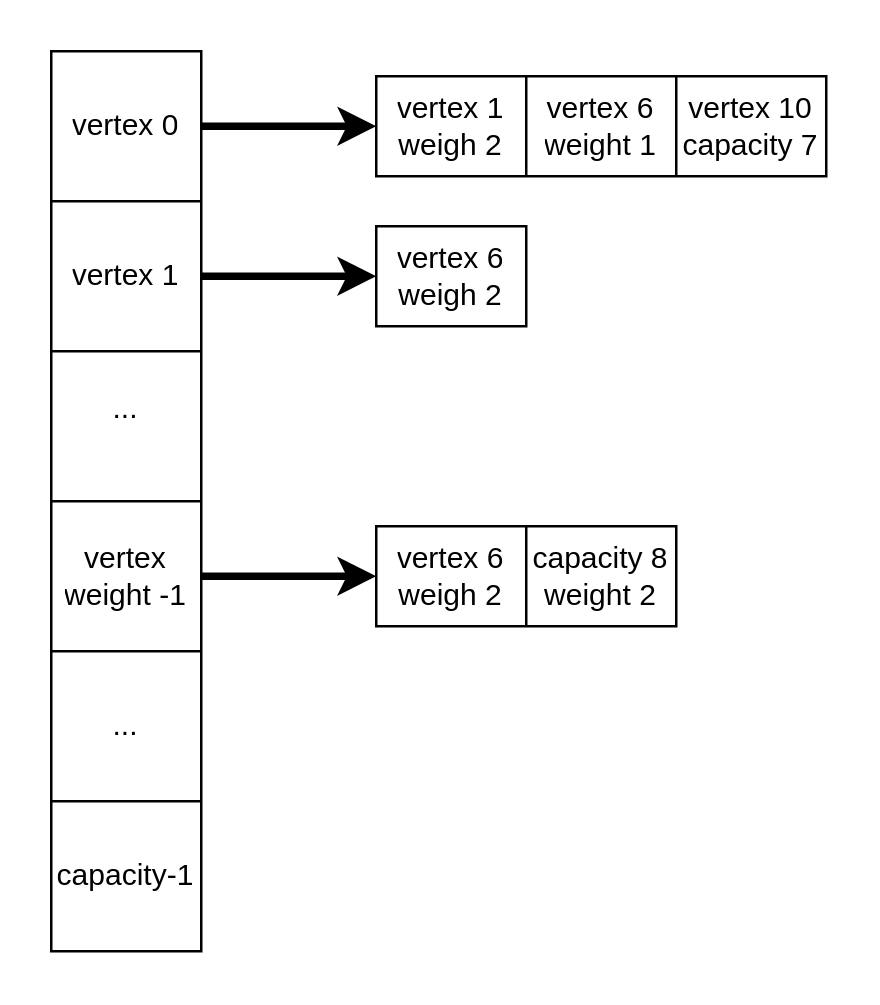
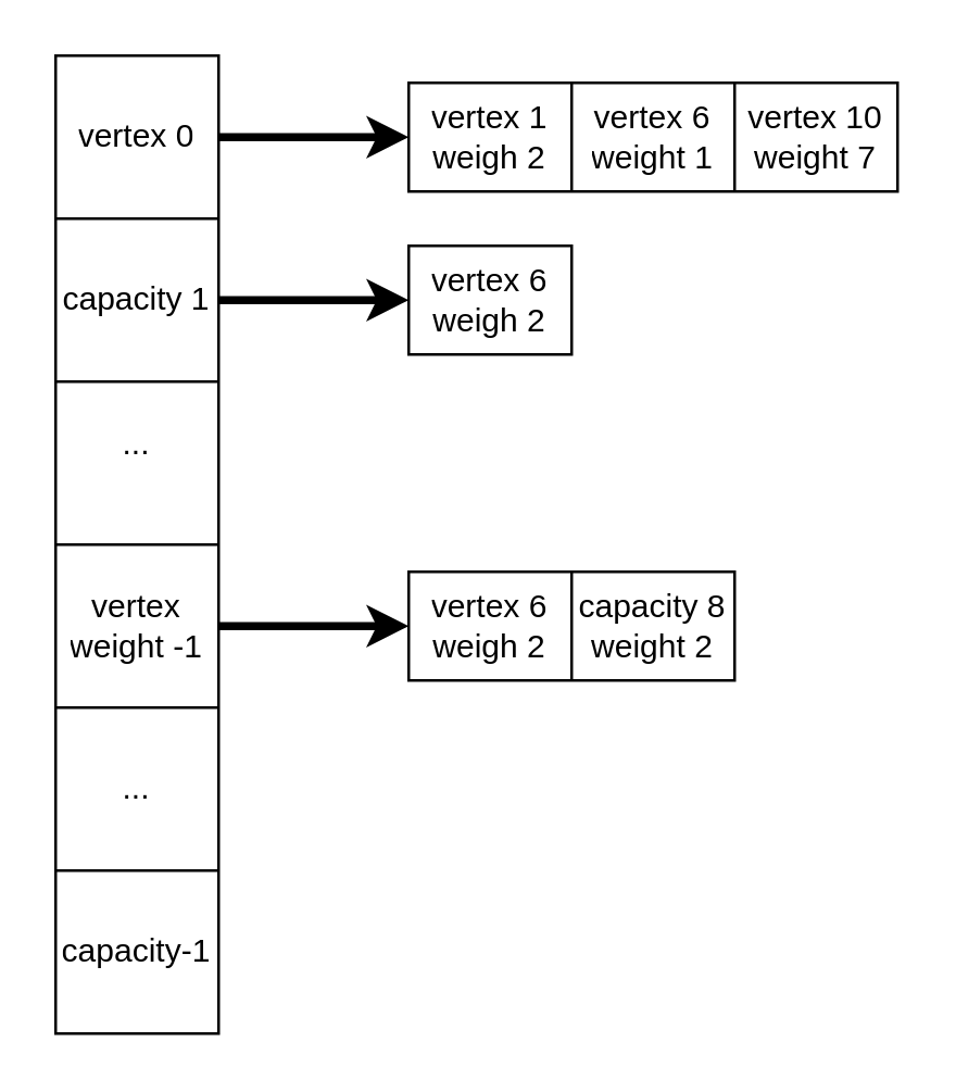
- <mxCell id="19" value="vertex 10&lt;div&gt;capacity 7&lt;/div&gt;" style="shape=partialRectangle;html=1;whiteSpace=wrap;connectable=0;strokeColor=inherit;overflow=hidden;fillColor=none;top=0;left=0;bottom=0;right=0;pointerEvents=1;" vertex="1" parent="16"><mxGeometry x="120" width="60" height="40" as="geometry"><mxRectangle width="60" height="40" as="alternateBounds" /></mxGeometry></mxCell>
+ <mxCell id="19" value="vertex 10&lt;div&gt;weight 7&lt;/div&gt;" style="shape=partialRectangle;html=1;whiteSpace=wrap;connectable=0;strokeColor=inherit;overflow=hidden;fillColor=none;top=0;left=0;bottom=0;right=0;pointerEvents=1;" vertex="1" parent="16"><mxGeometry x="120" width="60" height="40" as="geometry"><mxRectangle width="60" height="40" as="alternateBounds" /></mxGeometry></mxCell>
- <mxCell id="6" value="vertex 1" style="shape=partialRectangle;html=1;whiteSpace=wrap;connectable=0;strokeColor=inherit;overflow=hidden;fillColor=none;top=0;left=0;bottom=0;right=0;pointerEvents=1;" vertex="1" parent="5"><mxGeometry width="60" height="60" as="geometry"><mxRectangle width="60" height="60" as="alternateBounds" /></mxGeometry></mxCell>
+ <mxCell id="6" value="capacity 1" style="shape=partialRectangle;html=1;whiteSpace=wrap;connectable=0;strokeColor=inherit;overflow=hidden;fillColor=none;top=0;left=0;bottom=0;right=0;pointerEvents=1;" vertex="1" parent="5"><mxGeometry width="60" height="60" as="geometry"><mxRectangle width="60" height="60" as="alternateBounds" /></mxGeometry></mxCell>
